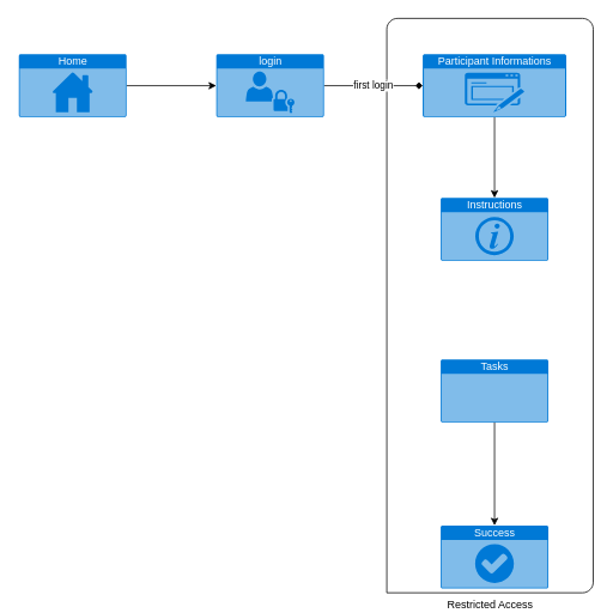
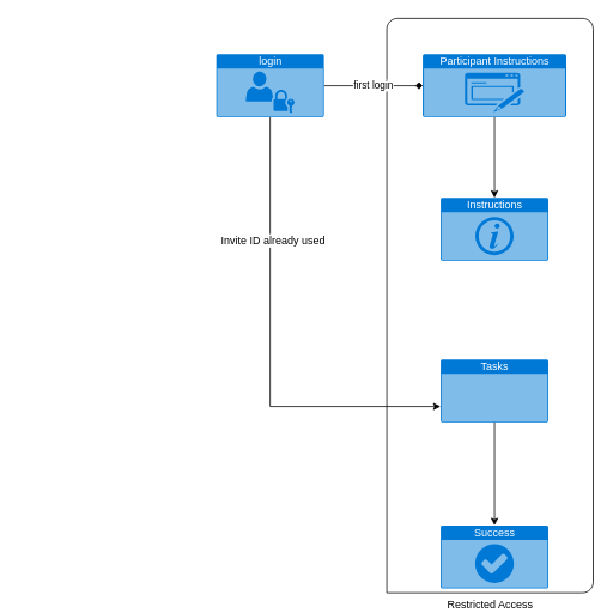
- <mxCell id="6" value="Participant Informations" style="html=1;strokeColor=none;fillColor=#0079D6;labelPosition=center;verticalLabelPosition=middle;verticalAlign=top;align=center;fontSize=12;outlineConnect=0;spacingTop=-6;fontColor=#FFFFFF;shape=mxgraph.sitemap.form;" vertex="1" parent="1"><mxGeometry x="470" y="60" width="160" height="70" as="geometry" /></mxCell>
+ <mxCell id="6" value="Participant Instructions" style="html=1;strokeColor=none;fillColor=#0079D6;labelPosition=center;verticalLabelPosition=middle;verticalAlign=top;align=center;fontSize=12;outlineConnect=0;spacingTop=-6;fontColor=#FFFFFF;shape=mxgraph.sitemap.form;" vertex="1" parent="1"><mxGeometry x="470" y="60" width="160" height="70" as="geometry" /></mxCell>
- <mxCell id="12" value="Home" style="html=1;strokeColor=none;fillColor=#0079D6;labelPosition=center;verticalLabelPosition=middle;verticalAlign=top;align=center;fontSize=12;outlineConnect=0;spacingTop=-6;fontColor=#FFFFFF;shape=mxgraph.sitemap.home;" vertex="1" parent="1"><mxGeometry x="20" y="60" width="120" height="70" as="geometry" /></mxCell>
- <mxCell id="11" style="edgeStyle=orthogonalEdgeStyle;rounded=0;orthogonalLoop=1;jettySize=auto;html=1;" edge="1" parent="1" source="12" target="10"><mxGeometry relative="1" as="geometry" /></mxCell>
+ <mxCell id="8" style="edgeStyle=orthogonalEdgeStyle;rounded=0;orthogonalLoop=1;jettySize=auto;html=1;entryX=0;entryY=0.75;entryDx=0;entryDy=0;entryPerimeter=0;" edge="1" parent="1" source="10" target="4"><mxGeometry relative="1" as="geometry"><Array as="points"><mxPoint x="300" y="453" /></Array></mxGeometry></mxCell>
+ <mxCell id="9" value="Invite ID already used" style="text;html=1;resizable=0;points=[];align=center;verticalAlign=middle;labelBackgroundColor=#ffffff;" vertex="1" connectable="0" parent="8"><mxGeometry x="-0.466" y="2" relative="1" as="geometry"><mxPoint as="offset" /></mxGeometry></mxCell>
